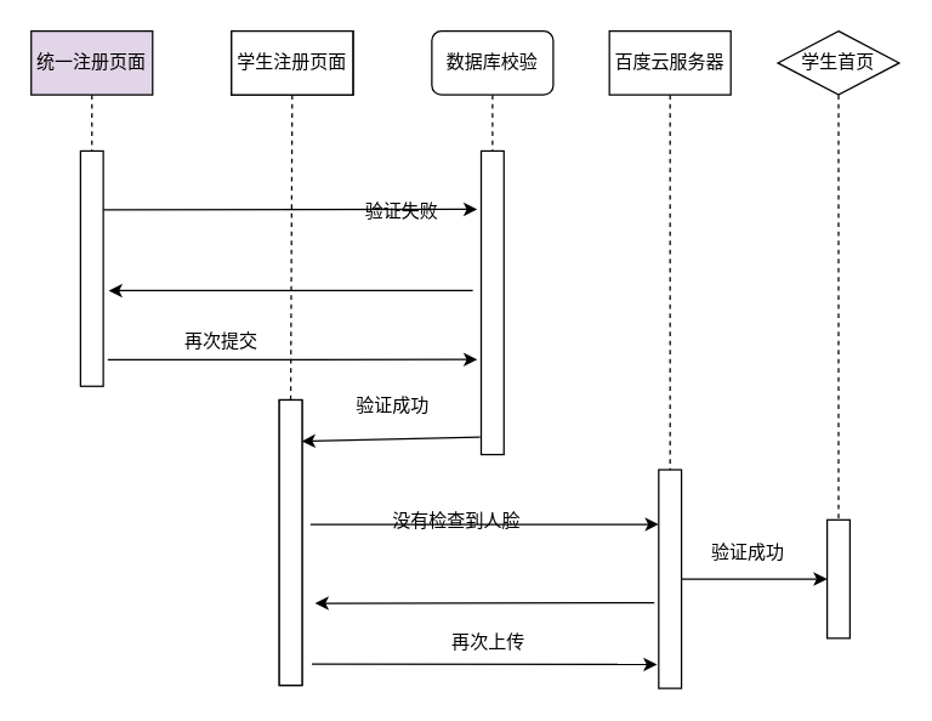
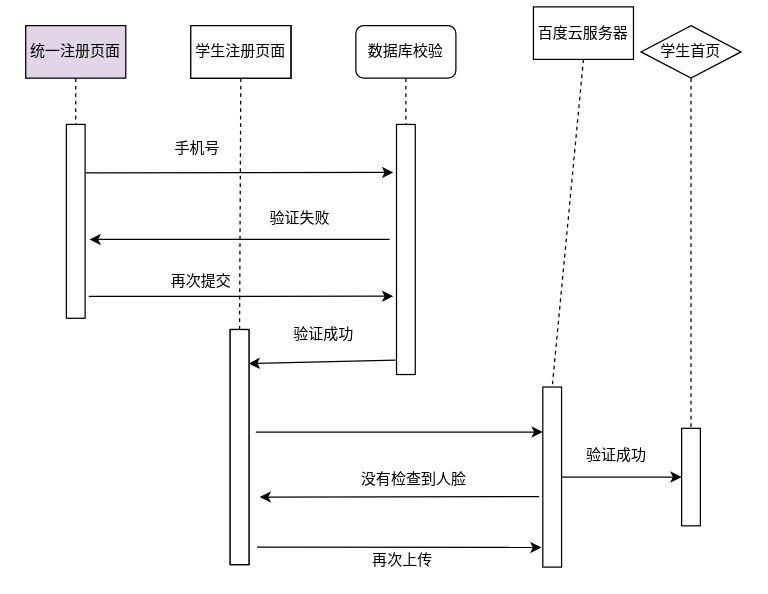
- <mxCell id="9" value="百度云服务器" style="rounded=0;whiteSpace=wrap;html=1;fillColor=#FFFFFF;strokeColor=#000000;fontColor=#000000;" parent="1" vertex="1"><mxGeometry x="401" y="20" width="80" height="42" as="geometry" /></mxCell>
+ <mxCell id="9" value="百度云服务器" style="rounded=0;whiteSpace=wrap;html=1;fillColor=#FFFFFF;strokeColor=#000000;fontColor=#000000;" parent="1" vertex="1"><mxGeometry x="426" y="5" width="80" height="42" as="geometry" /></mxCell>
+ <mxCell id="20" value="&lt;font&gt;手机号&lt;/font&gt;" style="text;html=1;align=center;verticalAlign=middle;resizable=0;points=[];autosize=1;strokeColor=none;fillColor=none;fontColor=#000000;" parent="1" vertex="1"><mxGeometry x="129.5" y="105" width="54" height="26" as="geometry" /></mxCell>
- <mxCell id="21" value="验证失败" style="text;html=1;align=center;verticalAlign=middle;resizable=0;points=[];autosize=1;strokeColor=none;fillColor=none;fontColor=#000000;" parent="1" vertex="1"><mxGeometry x="231" y="126" width="66" height="26" as="geometry" /></mxCell>
+ <mxCell id="21" value="验证失败" style="text;html=1;align=center;verticalAlign=middle;resizable=0;points=[];autosize=1;strokeColor=none;fillColor=none;fontColor=#000000;" parent="1" vertex="1"><mxGeometry x="206" y="161" width="66" height="26" as="geometry" /></mxCell>
- <mxCell id="22" value="再次提交" style="text;html=1;align=center;verticalAlign=middle;resizable=0;points=[];autosize=1;strokeColor=none;fillColor=none;fontColor=#000000;" parent="1" vertex="1"><mxGeometry x="112" y="212" width="66" height="26" as="geometry" /></mxCell>
+ <mxCell id="22" value="再次提交" style="text;html=1;align=center;verticalAlign=middle;resizable=0;points=[];autosize=1;strokeColor=none;fillColor=none;fontColor=#000000;" parent="1" vertex="1"><mxGeometry x="127" y="212" width="66" height="26" as="geometry" /></mxCell>
- <mxCell id="30" value="没有检查到人脸" style="text;html=1;align=center;verticalAlign=middle;resizable=0;points=[];autosize=1;strokeColor=none;fillColor=none;fontColor=#000000;" parent="1" vertex="1"><mxGeometry x="249" y="330" width="102" height="26" as="geometry" /></mxCell>
+ <mxCell id="30" value="没有检查到人脸" style="text;html=1;align=center;verticalAlign=middle;resizable=0;points=[];autosize=1;strokeColor=none;fillColor=none;fontColor=#000000;" parent="1" vertex="1"><mxGeometry x="279" y="370" width="102" height="26" as="geometry" /></mxCell>
- <mxCell id="31" value="再次上传" style="text;html=1;align=center;verticalAlign=middle;resizable=0;points=[];autosize=1;strokeColor=none;fillColor=none;fontColor=#000000;" parent="1" vertex="1"><mxGeometry x="288" y="410" width="66" height="26" as="geometry" /></mxCell>
+ <mxCell id="31" value="再次上传" style="text;html=1;align=center;verticalAlign=middle;resizable=0;points=[];autosize=1;strokeColor=none;fillColor=none;fontColor=#000000;" parent="1" vertex="1"><mxGeometry x="288" y="435" width="66" height="26" as="geometry" /></mxCell>
